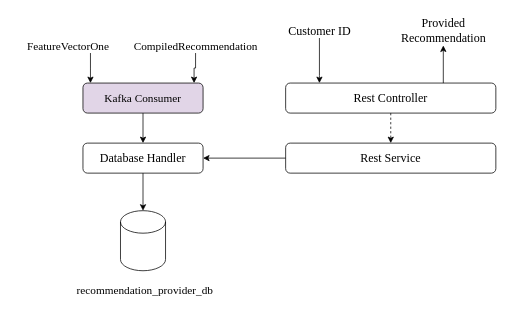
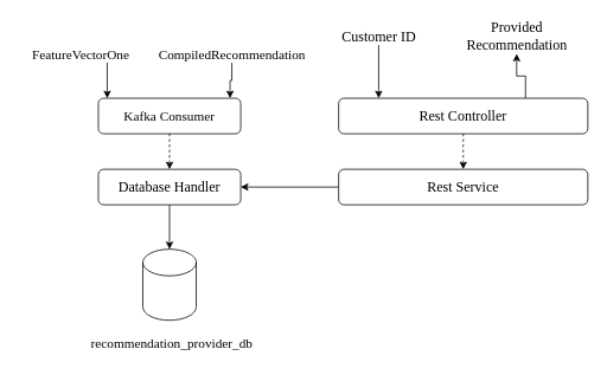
- <mxCell id="9" value="Provided&lt;br&gt;Recommendation" style="text;html=1;align=center;verticalAlign=middle;resizable=0;points=[];autosize=1;fontSize=16;fontFamily=Ubuntu;fontColor=#000000;" vertex="1" parent="1"><mxGeometry x="520" y="20" width="140" height="40" as="geometry" /></mxCell>
+ <mxCell id="9" value="Provided&lt;br&gt;Recommendation" style="text;html=1;align=center;verticalAlign=middle;resizable=0;points=[];autosize=1;fontSize=16;fontFamily=Ubuntu;fontColor=#000000;" vertex="1" parent="1"><mxGeometry x="510" y="20" width="140" height="40" as="geometry" /></mxCell>
- <mxCell id="11" value="&lt;font face=&quot;Ubuntu&quot; data-font-src=&quot;https://fonts.googleapis.com/css?family=Ubuntu&quot; style=&quot;font-size: 15px&quot;&gt;Kafka Consumer&lt;/font&gt;" style="rounded=1;whiteSpace=wrap;html=1;fillColor=#e1d5e7;" vertex="1" parent="1"><mxGeometry x="110" y="110" width="160" height="40" as="geometry" /></mxCell>
+ <mxCell id="11" value="&lt;font face=&quot;Ubuntu&quot; data-font-src=&quot;https://fonts.googleapis.com/css?family=Ubuntu&quot; style=&quot;font-size: 15px&quot;&gt;Kafka Consumer&lt;/font&gt;" style="rounded=1;whiteSpace=wrap;html=1;" vertex="1" parent="1"><mxGeometry x="110" y="110" width="160" height="40" as="geometry" /></mxCell>
- <mxCell id="10" value="" style="edgeStyle=orthogonalEdgeStyle;rounded=0;orthogonalLoop=1;jettySize=auto;html=1;" edge="1" parent="1" source="11" target="13"><mxGeometry relative="1" as="geometry" /></mxCell>
+ <mxCell id="10" value="" style="edgeStyle=orthogonalEdgeStyle;rounded=0;orthogonalLoop=1;jettySize=auto;html=1;dashed=1;" edge="1" parent="1" source="11" target="13"><mxGeometry relative="1" as="geometry" /></mxCell>
